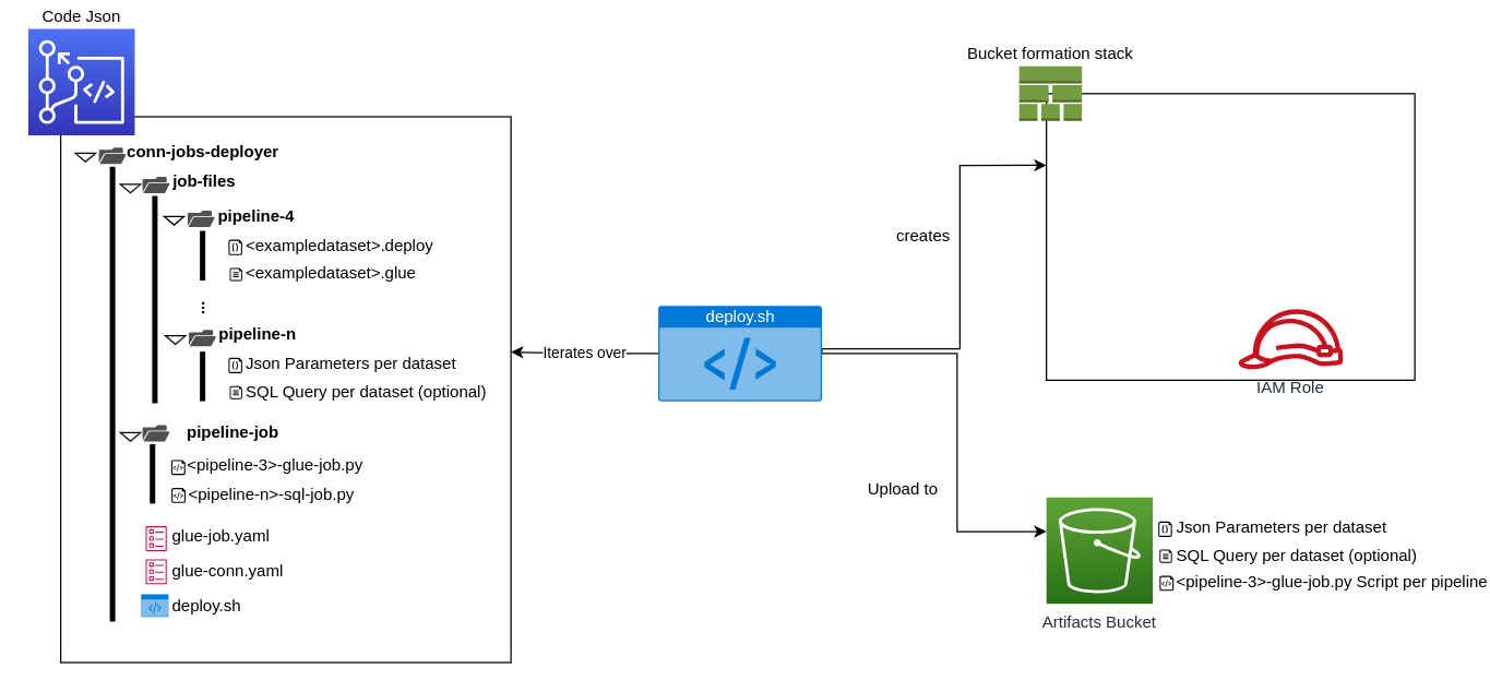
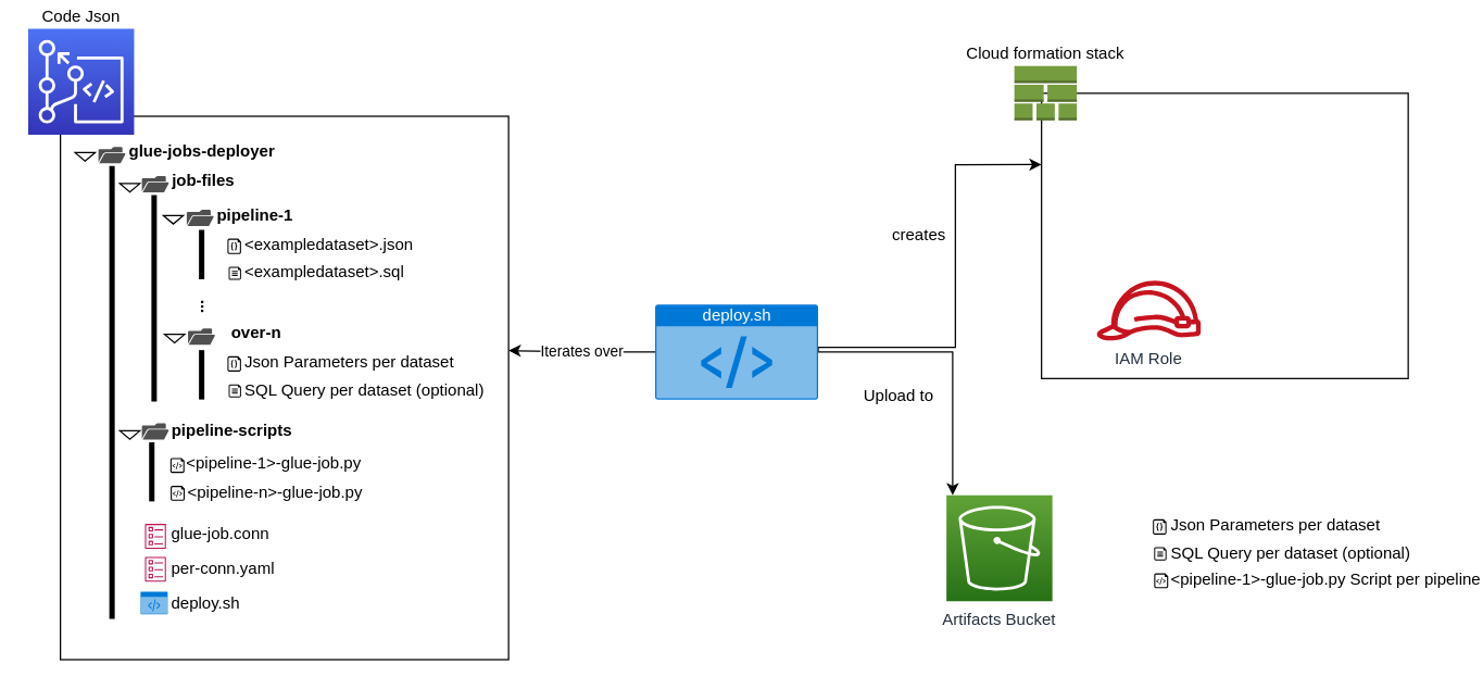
- <mxCell id="52" value="Bucket formation stack" style="outlineConnect=0;dashed=0;verticalLabelPosition=top;verticalAlign=bottom;align=center;html=1;shape=mxgraph.aws3.stack_aws_cloudformation;fillColor=#759C3E;gradientColor=none;labelPosition=center;labelBackgroundColor=#ffffff;" vertex="1" parent="1"><mxGeometry x="746.43" y="48.07" width="46" height="40" as="geometry" /></mxCell>
+ <mxCell id="52" value="Cloud formation stack" style="outlineConnect=0;dashed=0;verticalLabelPosition=top;verticalAlign=bottom;align=center;html=1;shape=mxgraph.aws3.stack_aws_cloudformation;fillColor=#759C3E;gradientColor=none;labelPosition=center;labelBackgroundColor=#ffffff;" vertex="1" parent="1"><mxGeometry x="746.43" y="48.07" width="46" height="40" as="geometry" /></mxCell>
- <mxCell id="14" value="&lt;b&gt;conn-jobs-deployer&lt;/b&gt;" style="text;html=1;align=center;verticalAlign=middle;resizable=0;points=[];autosize=1;" vertex="1" parent="1"><mxGeometry x="88" y="100.5" width="120" height="20" as="geometry" /></mxCell>
+ <mxCell id="14" value="&lt;b&gt;glue-jobs-deployer&lt;/b&gt;" style="text;html=1;align=center;verticalAlign=middle;resizable=0;points=[];autosize=1;" vertex="1" parent="1"><mxGeometry x="88" y="100.5" width="120" height="20" as="geometry" /></mxCell>
- <mxCell id="23" value="&lt;b&gt;pipeline-4&lt;/b&gt;" style="text;html=1;align=center;verticalAlign=middle;resizable=0;points=[];autosize=1;" vertex="1" parent="1"><mxGeometry x="152" y="147.5" width="70" height="20" as="geometry" /></mxCell>
+ <mxCell id="23" value="&lt;b&gt;pipeline-1&lt;/b&gt;" style="text;html=1;align=center;verticalAlign=middle;resizable=0;points=[];autosize=1;" vertex="1" parent="1"><mxGeometry x="152" y="147.5" width="70" height="20" as="geometry" /></mxCell>
- <mxCell id="22" value="&amp;lt;exampledataset&amp;gt;.deploy" style="text;html=1;" vertex="1" parent="1"><mxGeometry x="178.25" y="165.75" width="180" height="30" as="geometry" /></mxCell>
+ <mxCell id="22" value="&amp;lt;exampledataset&amp;gt;.json" style="text;html=1;" vertex="1" parent="1"><mxGeometry x="178.25" y="165.75" width="180" height="30" as="geometry" /></mxCell>
- <mxCell id="31" value="&amp;lt;exampledataset&amp;gt;.glue" style="text;html=1;" vertex="1" parent="1"><mxGeometry x="178.25" y="186.43" width="200" height="30" as="geometry" /></mxCell>
+ <mxCell id="31" value="&amp;lt;exampledataset&amp;gt;.sql" style="text;html=1;" vertex="1" parent="1"><mxGeometry x="178.25" y="186.43" width="200" height="30" as="geometry" /></mxCell>
- <mxCell id="28" value="&lt;b&gt;pipeline-n&lt;/b&gt;" style="text;html=1;align=center;verticalAlign=middle;resizable=0;points=[];autosize=1;" vertex="1" parent="1"><mxGeometry x="152.97" y="235" width="70" height="20" as="geometry" /></mxCell>
+ <mxCell id="28" value="&lt;b&gt;over-n&lt;/b&gt;" style="text;html=1;align=center;verticalAlign=middle;resizable=0;points=[];autosize=1;" vertex="1" parent="1"><mxGeometry x="152.97" y="235" width="70" height="20" as="geometry" /></mxCell>
- <mxCell id="51" value="IAM Role" style="outlineConnect=0;fontColor=#232F3E;gradientColor=none;fillColor=#C7131F;strokeColor=none;dashed=0;verticalLabelPosition=bottom;verticalAlign=top;align=center;html=1;fontSize=12;fontStyle=0;aspect=fixed;pointerEvents=1;shape=mxgraph.aws4.role;" vertex="1" parent="1"><mxGeometry x="906.43" y="226.07" width="78" height="44" as="geometry" /></mxCell>
+ <mxCell id="51" value="IAM Role" style="outlineConnect=0;fontColor=#232F3E;gradientColor=none;fillColor=#C7131F;strokeColor=none;dashed=0;verticalLabelPosition=bottom;verticalAlign=top;align=center;html=1;fontSize=12;fontStyle=0;aspect=fixed;pointerEvents=1;shape=mxgraph.aws4.role;" vertex="1" parent="1"><mxGeometry x="806.43" y="206.07" width="78" height="44" as="geometry" /></mxCell>
- <mxCell id="16" value="&lt;b&gt;pipeline-job&lt;/b&gt;" style="text;html=1;align=center;verticalAlign=middle;resizable=0;points=[];autosize=1;" vertex="1" parent="1"><mxGeometry x="120" y="307" width="100" height="20" as="geometry" /></mxCell>
+ <mxCell id="16" value="&lt;b&gt;pipeline-scripts&lt;/b&gt;" style="text;html=1;align=center;verticalAlign=middle;resizable=0;points=[];autosize=1;" vertex="1" parent="1"><mxGeometry x="120" y="307" width="100" height="20" as="geometry" /></mxCell>
- <mxCell id="40" value="&lt;span style=&quot;text-align: center&quot;&gt;&amp;lt;pipeline-3&amp;gt;-glue-job.py&lt;/span&gt;" style="text;html=1;" vertex="1" parent="1"><mxGeometry x="135.31" y="327" width="147" height="30" as="geometry" /></mxCell>
+ <mxCell id="40" value="&lt;span style=&quot;text-align: center&quot;&gt;&amp;lt;pipeline-1&amp;gt;-glue-job.py&lt;/span&gt;" style="text;html=1;" vertex="1" parent="1"><mxGeometry x="135.31" y="327" width="147" height="30" as="geometry" /></mxCell>
- <mxCell id="42" value="&lt;span style=&quot;text-align: center&quot;&gt;&amp;lt;pipeline-n&amp;gt;-sql-job.py&lt;/span&gt;" style="text;html=1;" vertex="1" parent="1"><mxGeometry x="135.51" y="347.5" width="147" height="30" as="geometry" /></mxCell>
+ <mxCell id="42" value="&lt;span style=&quot;text-align: center&quot;&gt;&amp;lt;pipeline-n&amp;gt;-glue-job.py&lt;/span&gt;" style="text;html=1;" vertex="1" parent="1"><mxGeometry x="135.51" y="347.5" width="147" height="30" as="geometry" /></mxCell>
- <mxCell id="44" value="glue-job.yaml" style="text;html=1;" vertex="1" parent="1"><mxGeometry x="123.71" y="379.25" width="110" height="30" as="geometry" /></mxCell>
+ <mxCell id="44" value="glue-job.conn" style="text;html=1;" vertex="1" parent="1"><mxGeometry x="123.71" y="379.25" width="110" height="30" as="geometry" /></mxCell>
- <mxCell id="12" value="Artifacts Bucket" style="outlineConnect=0;fontColor=#232F3E;gradientColor=#60A337;gradientDirection=north;fillColor=#277116;strokeColor=#ffffff;dashed=0;verticalLabelPosition=bottom;verticalAlign=top;align=center;html=1;fontSize=12;fontStyle=0;aspect=fixed;shape=mxgraph.aws4.resourceIcon;resIcon=mxgraph.aws4.s3;" vertex="1" parent="1"><mxGeometry x="766.43" y="363.94" width="78" height="78" as="geometry" /></mxCell>
+ <mxCell id="12" value="Artifacts Bucket" style="outlineConnect=0;fontColor=#232F3E;gradientColor=#60A337;gradientDirection=north;fillColor=#277116;strokeColor=#ffffff;dashed=0;verticalLabelPosition=bottom;verticalAlign=top;align=center;html=1;fontSize=12;fontStyle=0;aspect=fixed;shape=mxgraph.aws4.resourceIcon;resIcon=mxgraph.aws4.s3;" vertex="1" parent="1"><mxGeometry x="696.43" y="363.94" width="78" height="78" as="geometry" /></mxCell>
- <mxCell id="46" value="glue-conn.yaml" style="text;html=1;" vertex="1" parent="1"><mxGeometry x="123.71" y="403.5" width="110" height="30" as="geometry" /></mxCell>
+ <mxCell id="46" value="per-conn.yaml" style="text;html=1;" vertex="1" parent="1"><mxGeometry x="123.71" y="403.5" width="110" height="30" as="geometry" /></mxCell>
- <mxCell id="57" value="&lt;span style=&quot;text-align: center&quot;&gt;&amp;lt;pipeline-3&amp;gt;-glue-job.py Script per pipeline&lt;/span&gt;" style="text;html=1;" vertex="1" parent="1"><mxGeometry x="859.7" y="411.94" width="147" height="30" as="geometry" /></mxCell>
+ <mxCell id="57" value="&lt;span style=&quot;text-align: center&quot;&gt;&amp;lt;pipeline-1&amp;gt;-glue-job.py Script per pipeline&lt;/span&gt;" style="text;html=1;" vertex="1" parent="1"><mxGeometry x="859.7" y="411.94" width="147" height="30" as="geometry" /></mxCell>
